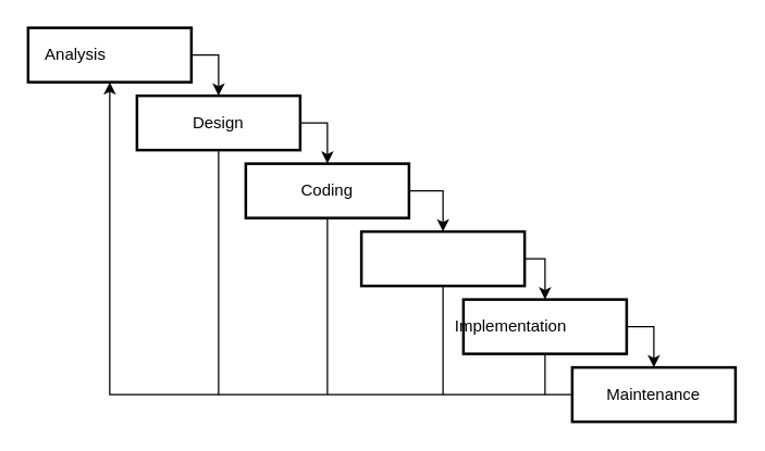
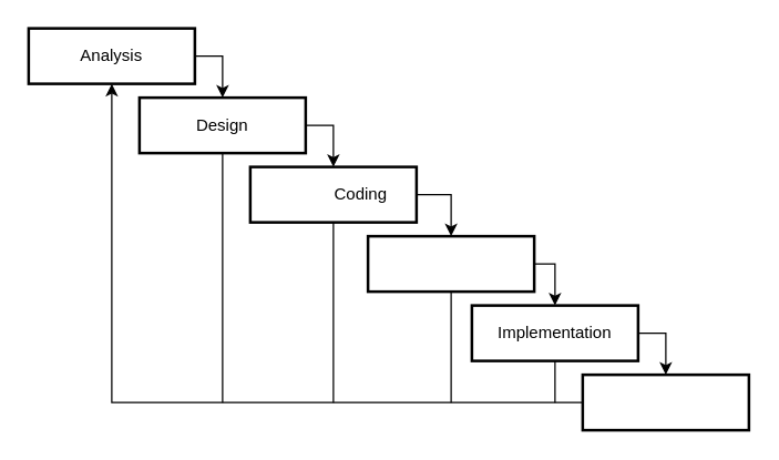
- <mxCell id="4" value="Analysis" style="text;html=1;align=center;verticalAlign=middle;whiteSpace=wrap;rounded=0;fontFamily=Helvetica;fontSize=12;fontColor=light-dark(#000000,#000000);" vertex="1" parent="1"><mxGeometry x="25" y="25" width="60" height="30" as="geometry" /></mxCell>
+ <mxCell id="4" value="Analysis" style="text;html=1;align=center;verticalAlign=middle;whiteSpace=wrap;rounded=0;fontFamily=Helvetica;fontSize=12;fontColor=light-dark(#000000,#000000);" vertex="1" parent="1"><mxGeometry x="50" y="25" width="60" height="30" as="geometry" /></mxCell>
- <mxCell id="6" value="Coding" style="text;html=1;align=center;verticalAlign=middle;whiteSpace=wrap;rounded=0;fontFamily=Helvetica;fontSize=12;fontColor=light-dark(#000000,#000000);" vertex="1" parent="1"><mxGeometry x="210" y="125" width="60" height="30" as="geometry" /></mxCell>
+ <mxCell id="6" value="Coding" style="text;html=1;align=center;verticalAlign=middle;whiteSpace=wrap;rounded=0;fontFamily=Helvetica;fontSize=12;fontColor=light-dark(#000000,#000000);" vertex="1" parent="1"><mxGeometry x="230" y="125" width="60" height="30" as="geometry" /></mxCell>
- <mxCell id="7" value="Implementation" style="text;html=1;align=center;verticalAlign=middle;whiteSpace=wrap;rounded=0;fontFamily=Helvetica;fontSize=12;fontColor=light-dark(#000000,#000000);" vertex="1" parent="1"><mxGeometry x="345" y="225" width="60" height="30" as="geometry" /></mxCell>
+ <mxCell id="7" value="Implementation" style="text;html=1;align=center;verticalAlign=middle;whiteSpace=wrap;rounded=0;fontFamily=Helvetica;fontSize=12;fontColor=light-dark(#000000,#000000);" vertex="1" parent="1"><mxGeometry x="370" y="225" width="60" height="30" as="geometry" /></mxCell>
- <mxCell id="8" value="Maintenance" style="text;html=1;align=center;verticalAlign=middle;whiteSpace=wrap;rounded=0;fontFamily=Helvetica;fontSize=12;fontColor=light-dark(#000000,#000000);" vertex="1" parent="1"><mxGeometry x="450" y="275" width="60" height="30" as="geometry" /></mxCell>
